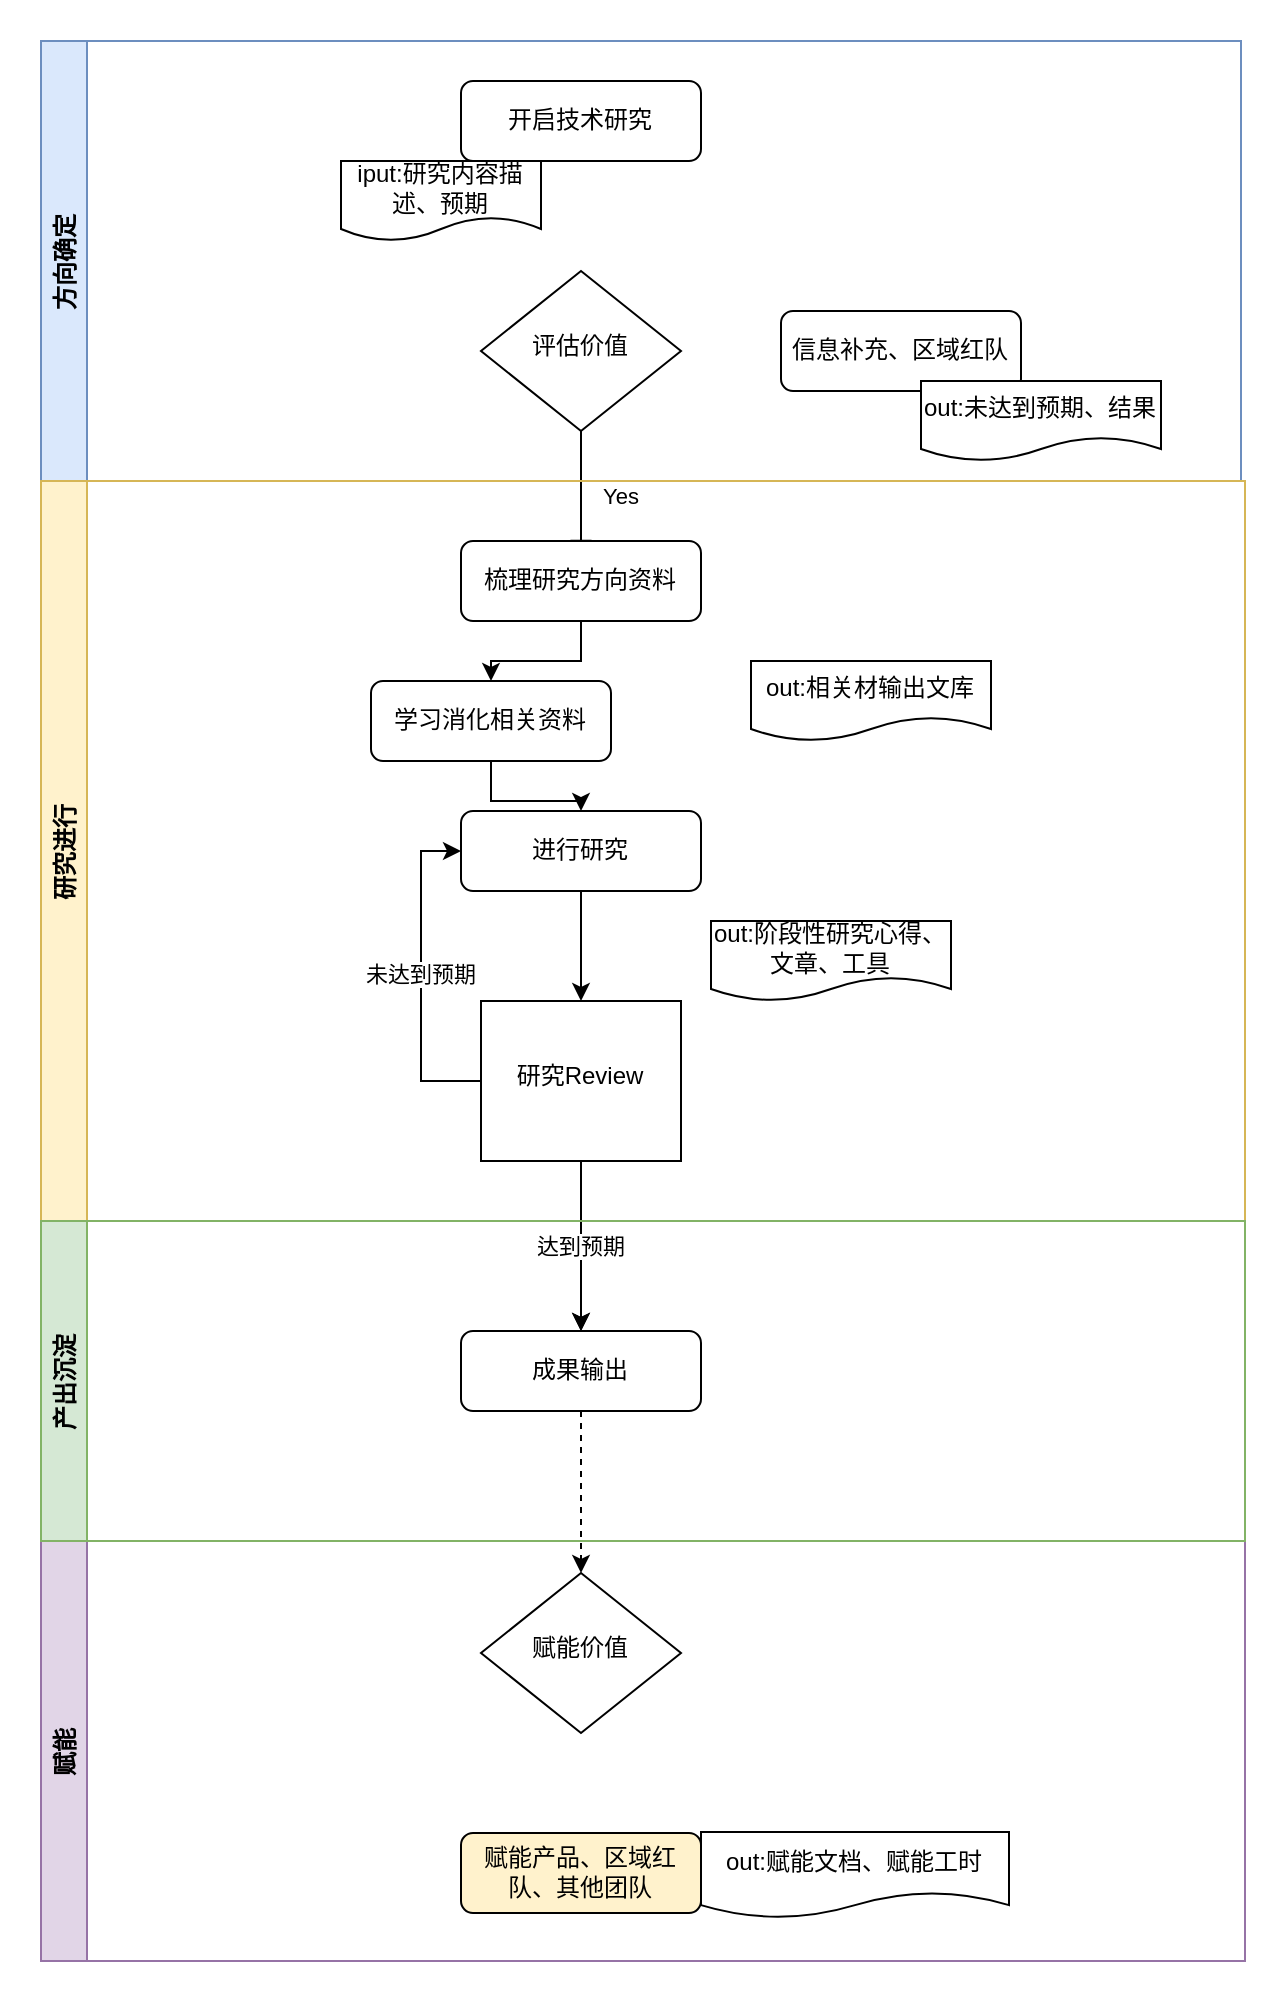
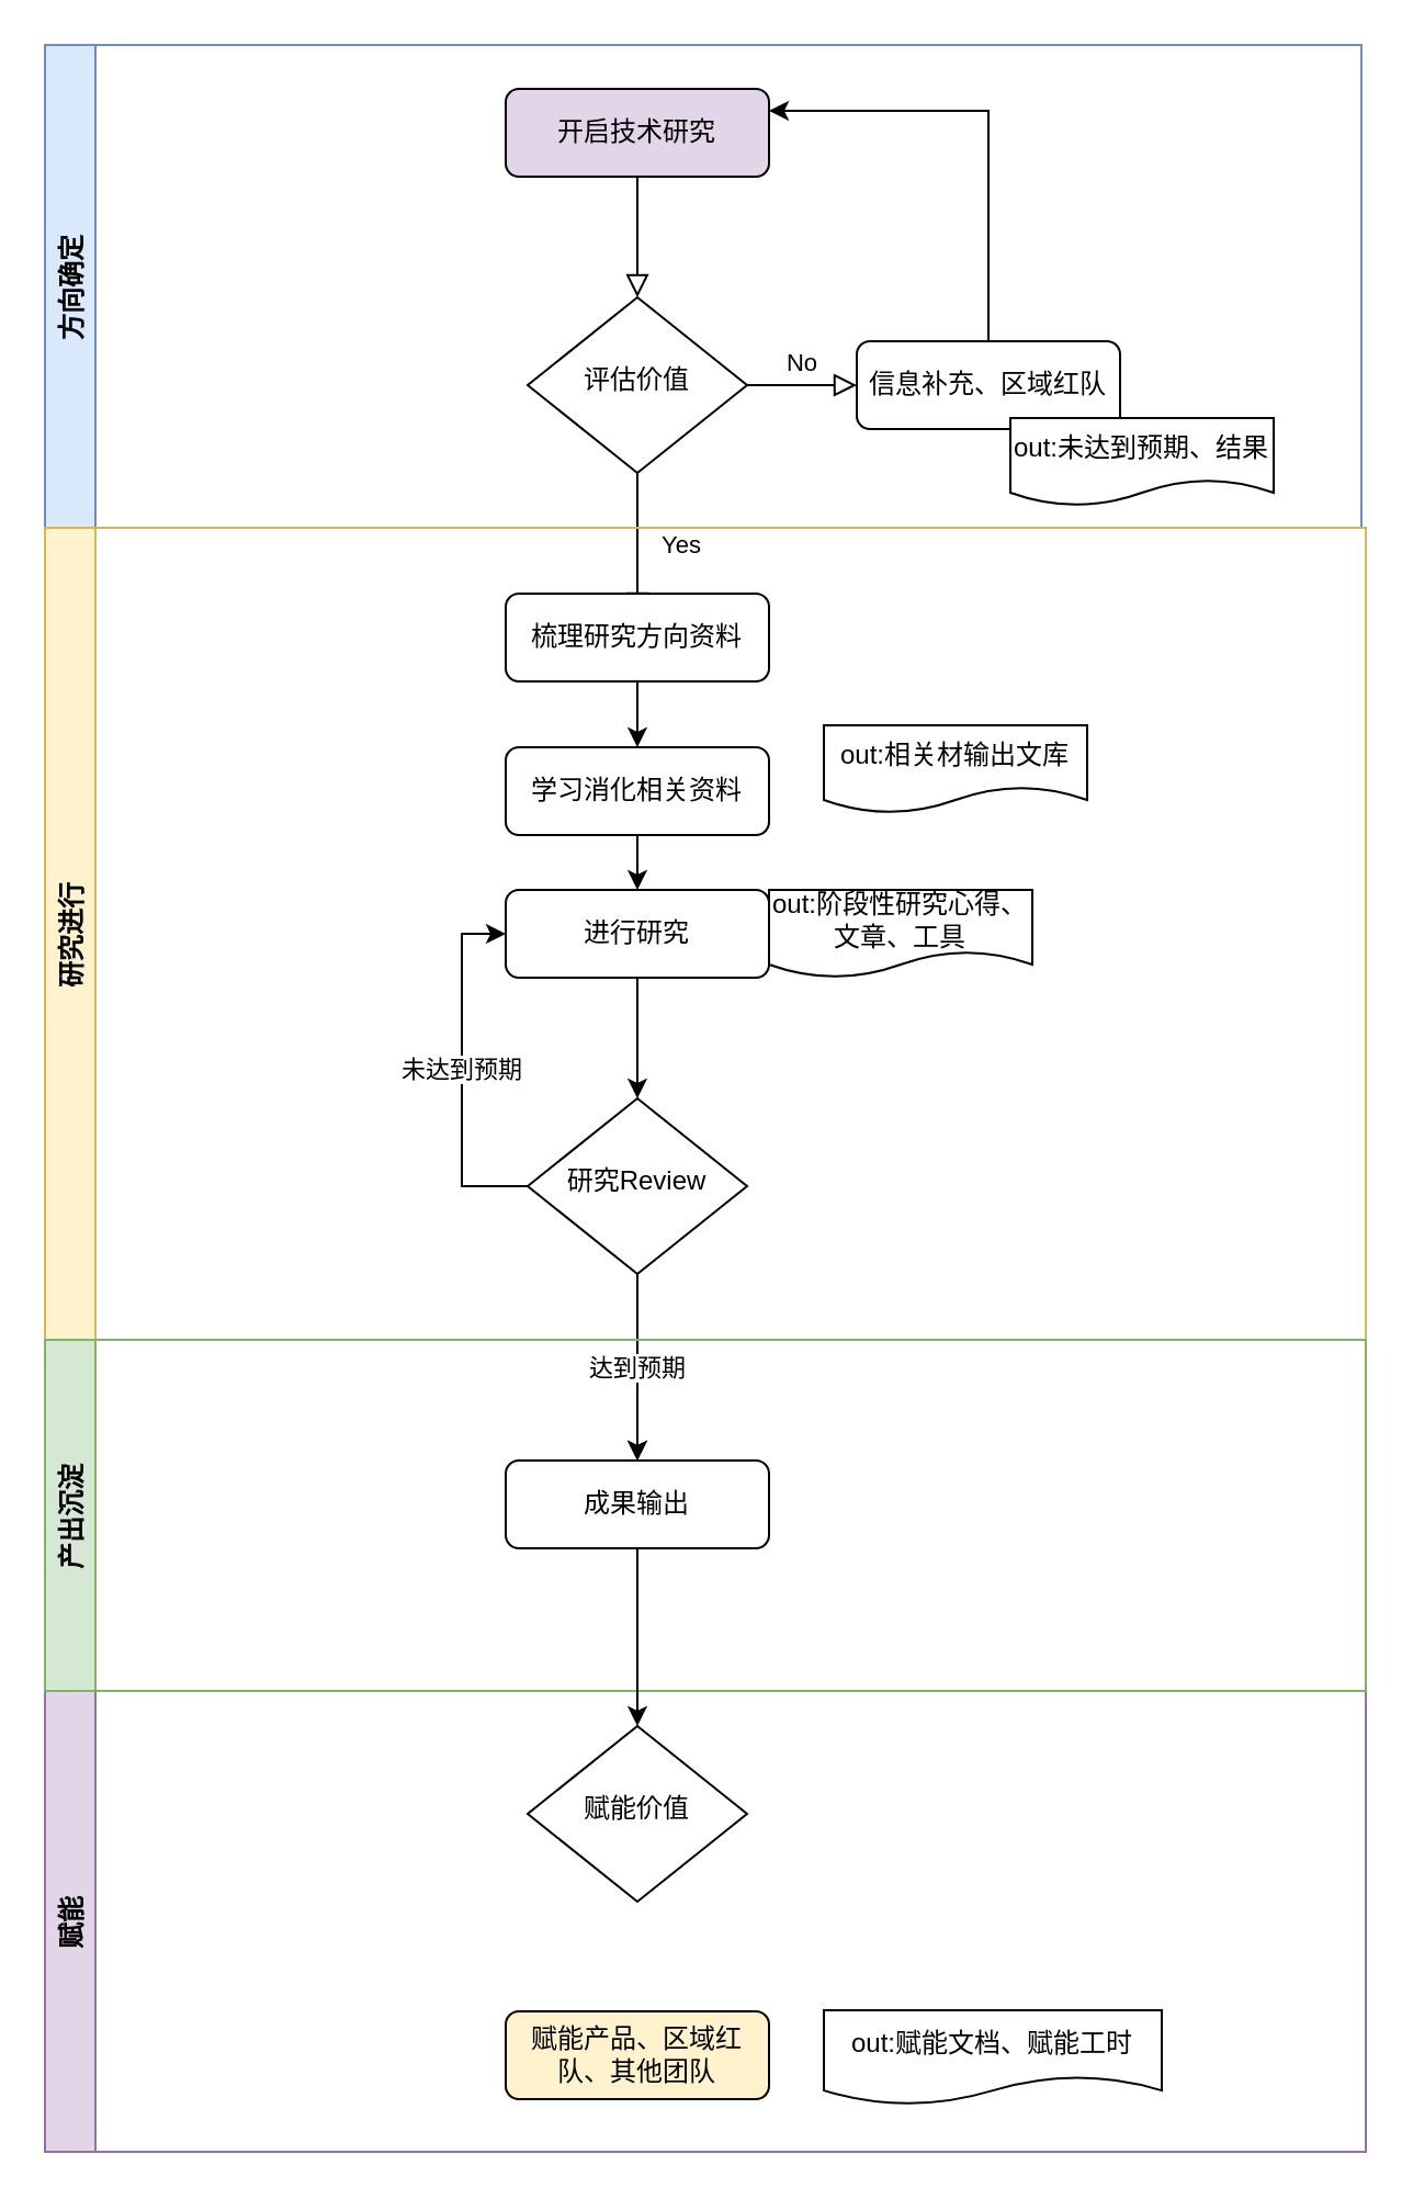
+ <mxCell id="6" style="edgeStyle=orthogonalEdgeStyle;rounded=0;orthogonalLoop=1;jettySize=auto;html=1;entryX=1;entryY=0.25;entryDx=0;entryDy=0;verticalAlign=middle;align=center;" parent="1" source="7" target="9" edge="1"><mxGeometry relative="1" as="geometry"><Array as="points"><mxPoint x="450" y="50" /></Array></mxGeometry></mxCell>
- <mxCell id="9" value="开启技术研究" style="rounded=1;whiteSpace=wrap;html=1;fontSize=12;glass=0;strokeWidth=1;shadow=0;verticalAlign=middle;align=center;" parent="8" vertex="1"><mxGeometry x="210" y="20" width="120" height="40" as="geometry" /></mxCell>
+ <mxCell id="9" value="开启技术研究" style="rounded=1;whiteSpace=wrap;html=1;fontSize=12;glass=0;strokeWidth=1;shadow=0;verticalAlign=middle;align=center;fillColor=#e1d5e7;" parent="8" vertex="1"><mxGeometry x="210" y="20" width="120" height="40" as="geometry" /></mxCell>
- <mxCell id="10" value="iput:研究内容描述、预期" style="shape=document;whiteSpace=wrap;html=1;boundedLbl=1;verticalAlign=middle;align=center;" parent="8" vertex="1"><mxGeometry x="150" y="60" width="100" height="40" as="geometry" /></mxCell>
+ <mxCell id="2" value="" style="rounded=0;html=1;jettySize=auto;orthogonalLoop=1;fontSize=11;endArrow=block;endFill=0;endSize=8;strokeWidth=1;shadow=0;labelBackgroundColor=none;edgeStyle=orthogonalEdgeStyle;verticalAlign=middle;align=center;" parent="1" source="9" target="5" edge="1"><mxGeometry relative="1" as="geometry" /></mxCell>
+ <mxCell id="4" value="No" style="edgeStyle=orthogonalEdgeStyle;rounded=0;html=1;jettySize=auto;orthogonalLoop=1;fontSize=11;endArrow=block;endFill=0;endSize=8;strokeWidth=1;shadow=0;labelBackgroundColor=none;verticalAlign=middle;align=center;" parent="1" source="5" target="7" edge="1"><mxGeometry y="10" relative="1" as="geometry"><mxPoint as="offset" /></mxGeometry></mxCell>
- <mxCell id="16" value="学习消化相关资料" style="rounded=1;whiteSpace=wrap;html=1;fontSize=12;glass=0;strokeWidth=1;shadow=0;verticalAlign=middle;align=center;" parent="12" vertex="1"><mxGeometry x="165" y="100" width="120" height="40" as="geometry" /></mxCell>
+ <mxCell id="16" value="学习消化相关资料" style="rounded=1;whiteSpace=wrap;html=1;fontSize=12;glass=0;strokeWidth=1;shadow=0;verticalAlign=middle;align=center;" parent="12" vertex="1"><mxGeometry x="210" y="100" width="120" height="40" as="geometry" /></mxCell>
- <mxCell id="22" value="out:阶段性研究心得、文章、工具" style="shape=document;whiteSpace=wrap;html=1;boundedLbl=1;verticalAlign=middle;align=center;" parent="12" vertex="1"><mxGeometry x="335" y="220" width="120" height="40" as="geometry" /></mxCell>
+ <mxCell id="22" value="out:阶段性研究心得、文章、工具" style="shape=document;whiteSpace=wrap;html=1;boundedLbl=1;verticalAlign=middle;align=center;" parent="12" vertex="1"><mxGeometry x="330" y="165" width="120" height="40" as="geometry" /></mxCell>
- <mxCell id="20" value="研究Review" style="whiteSpace=wrap;html=1;shadow=0;fontFamily=Helvetica;fontSize=12;align=center;strokeWidth=1;spacing=6;spacingTop=-4;verticalAlign=middle;rounded=0;" parent="12" vertex="1"><mxGeometry x="220" y="260" width="100" height="80" as="geometry" /></mxCell>
+ <mxCell id="20" value="研究Review" style="rhombus;whiteSpace=wrap;html=1;shadow=0;fontFamily=Helvetica;fontSize=12;align=center;strokeWidth=1;spacing=6;spacingTop=-4;verticalAlign=middle;" parent="12" vertex="1"><mxGeometry x="220" y="260" width="100" height="80" as="geometry" /></mxCell>
- <mxCell id="31" value="" style="edgeStyle=orthogonalEdgeStyle;rounded=0;orthogonalLoop=1;jettySize=auto;html=1;dashed=1;" parent="1" source="30" target="24" edge="1"><mxGeometry relative="1" as="geometry" /></mxCell>
+ <mxCell id="31" value="" style="edgeStyle=orthogonalEdgeStyle;rounded=0;orthogonalLoop=1;jettySize=auto;html=1;" parent="1" source="30" target="24" edge="1"><mxGeometry relative="1" as="geometry" /></mxCell>
- <mxCell id="26" value="out:赋能文档、赋能工时" style="shape=document;whiteSpace=wrap;html=1;boundedLbl=1;" parent="23" vertex="1"><mxGeometry x="330" y="145.5" width="154" height="43" as="geometry" /></mxCell>
+ <mxCell id="26" value="out:赋能文档、赋能工时" style="shape=document;whiteSpace=wrap;html=1;boundedLbl=1;" parent="23" vertex="1"><mxGeometry x="355" y="145.5" width="154" height="43" as="geometry" /></mxCell>
